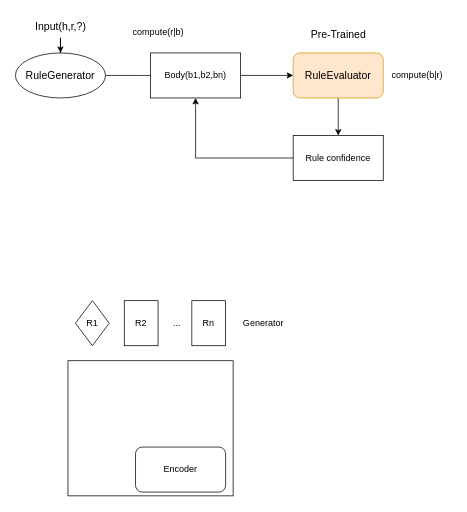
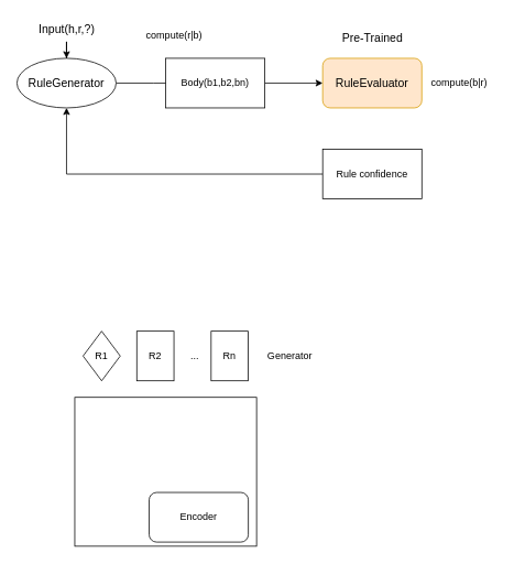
- <mxCell id="5" style="edgeStyle=orthogonalEdgeStyle;rounded=0;orthogonalLoop=1;jettySize=auto;html=1;" edge="1" parent="1" source="6" target="12"><mxGeometry relative="1" as="geometry" /></mxCell>
- <mxCell id="11" style="edgeStyle=orthogonalEdgeStyle;rounded=0;orthogonalLoop=1;jettySize=auto;html=1;" edge="1" parent="1" source="12" target="10"><mxGeometry relative="1" as="geometry" /></mxCell>
+ <mxCell id="11" style="edgeStyle=orthogonalEdgeStyle;rounded=0;orthogonalLoop=1;jettySize=auto;html=1;" edge="1" parent="1" source="12" target="4"><mxGeometry relative="1" as="geometry" /></mxCell>
